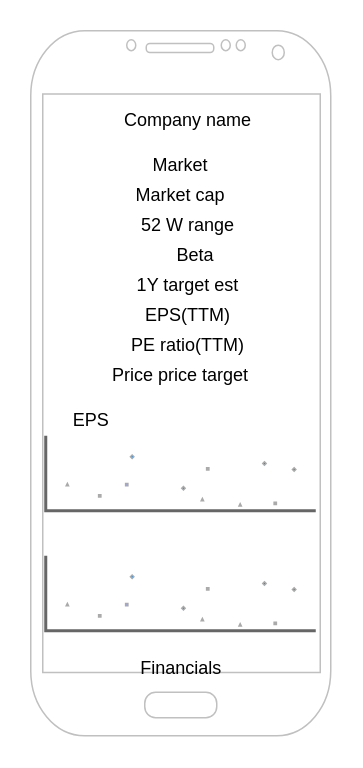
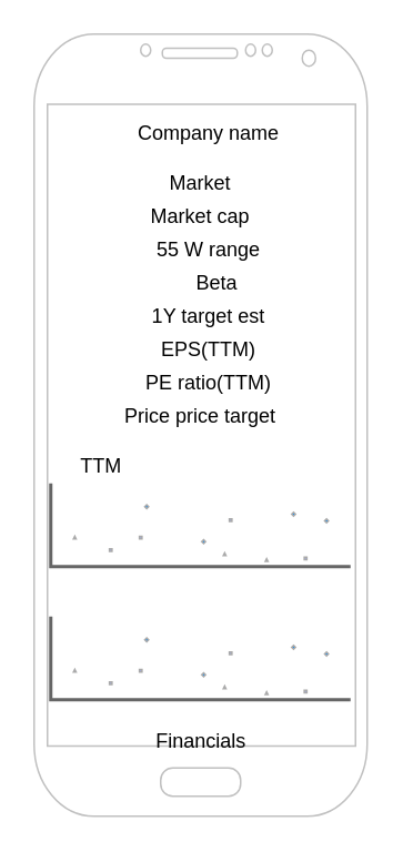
- <mxCell id="7" value="52 W range" style="text;html=1;strokeColor=none;fillColor=none;align=center;verticalAlign=middle;whiteSpace=wrap;rounded=0;" vertex="1" parent="1"><mxGeometry x="35" y="140" width="180" height="20" as="geometry" /></mxCell>
+ <mxCell id="7" value="55 W range" style="text;html=1;strokeColor=none;fillColor=none;align=center;verticalAlign=middle;whiteSpace=wrap;rounded=0;" vertex="1" parent="1"><mxGeometry x="35" y="140" width="180" height="20" as="geometry" /></mxCell>
- <mxCell id="13" value="EPS" style="text;html=1;align=center;verticalAlign=middle;resizable=0;points=[];autosize=1;strokeColor=none;" vertex="1" parent="1"><mxGeometry x="40" y="270" width="40" height="20" as="geometry" /></mxCell>
+ <mxCell id="13" value="TTM" style="text;html=1;align=center;verticalAlign=middle;resizable=0;points=[];autosize=1;strokeColor=none;" vertex="1" parent="1"><mxGeometry x="40" y="270" width="40" height="20" as="geometry" /></mxCell>
